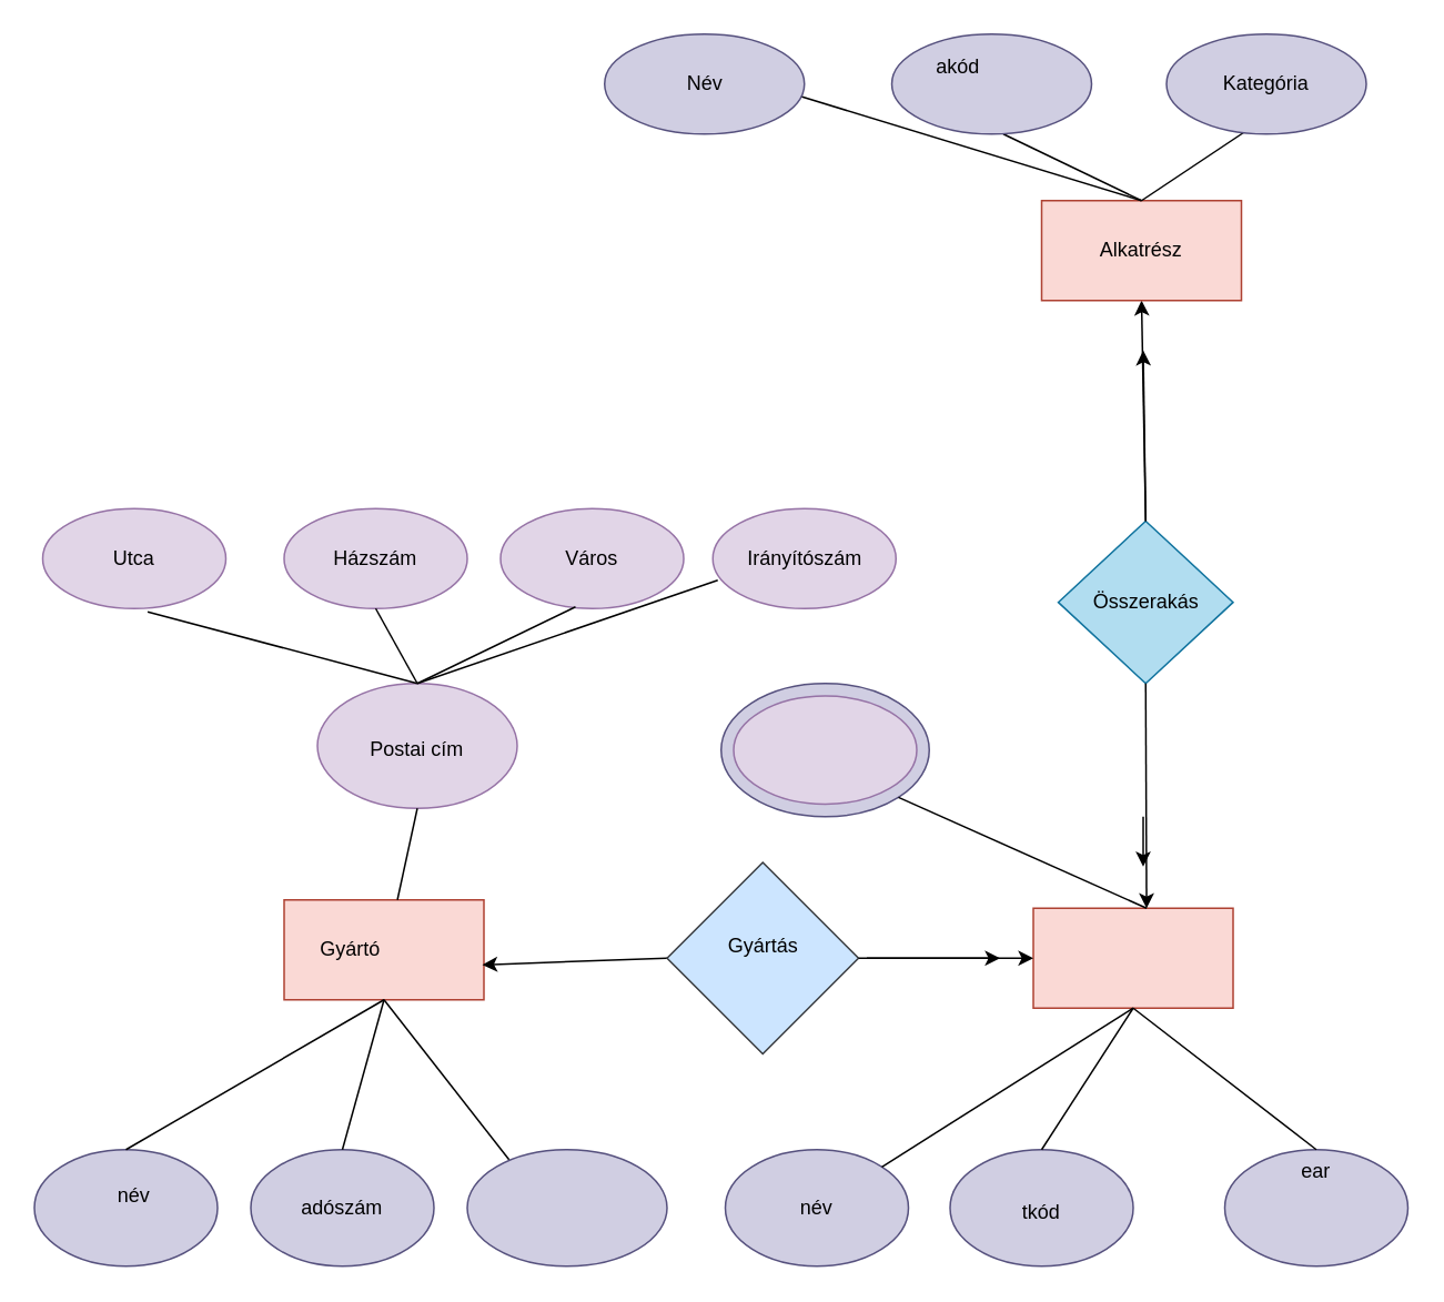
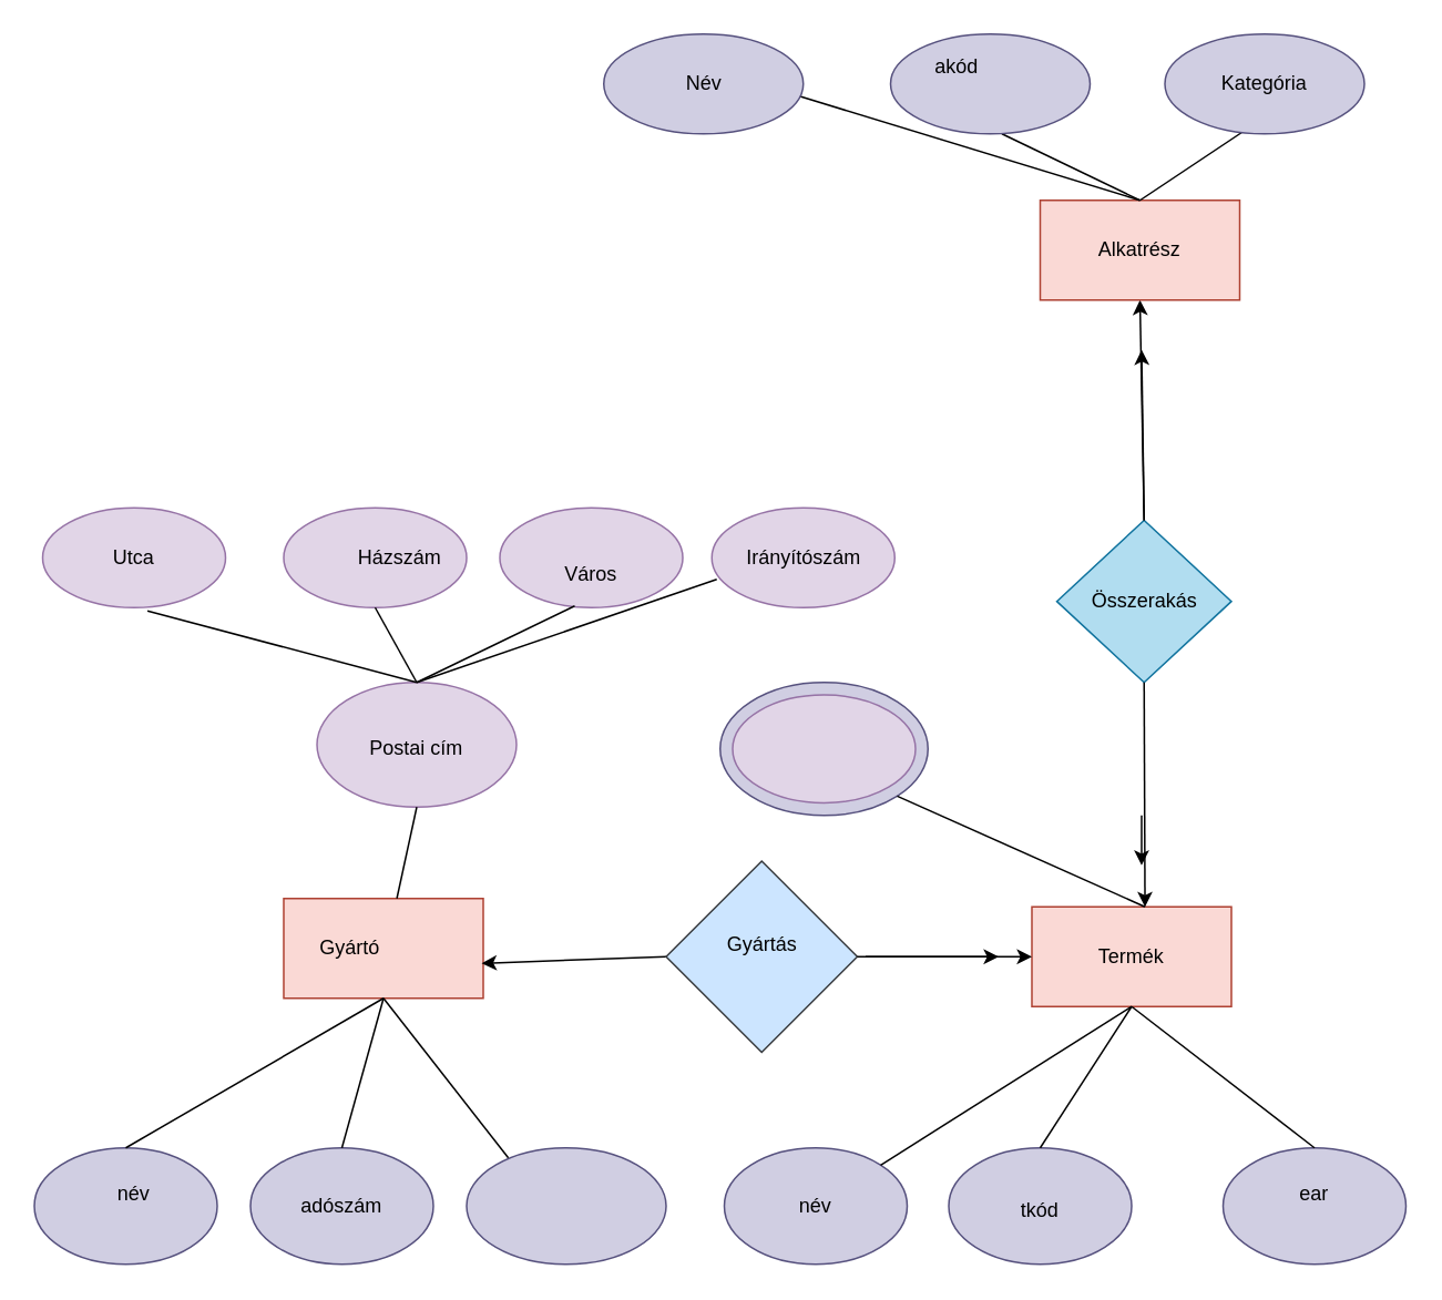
- <mxCell id="34" value="Házszám" style="text;html=1;align=center;verticalAlign=middle;whiteSpace=wrap;rounded=0;" vertex="1" parent="1"><mxGeometry x="195" y="320" width="60" height="30" as="geometry" /></mxCell>
+ <mxCell id="34" value="Házszám" style="text;html=1;align=center;verticalAlign=middle;whiteSpace=wrap;rounded=0;" vertex="1" parent="1"><mxGeometry x="210" y="320" width="60" height="30" as="geometry" /></mxCell>
- <mxCell id="35" value="Város" style="text;html=1;align=center;verticalAlign=middle;whiteSpace=wrap;rounded=0;" vertex="1" parent="1"><mxGeometry x="325" y="320" width="60" height="30" as="geometry" /></mxCell>
+ <mxCell id="35" value="Város" style="text;html=1;align=center;verticalAlign=middle;whiteSpace=wrap;rounded=0;" vertex="1" parent="1"><mxGeometry x="325" y="330" width="60" height="30" as="geometry" /></mxCell>
+ <mxCell id="27" value="Termék" style="text;html=1;align=center;verticalAlign=middle;whiteSpace=wrap;rounded=0;" vertex="1" parent="1"><mxGeometry x="650" y="560" width="60" height="30" as="geometry" /></mxCell>
- <mxCell id="17" value="ear&lt;div&gt;&lt;br&gt;&lt;/div&gt;" style="text;html=1;align=center;verticalAlign=middle;whiteSpace=wrap;rounded=0;" vertex="1" parent="1"><mxGeometry x="760" y="695" width="60" height="30" as="geometry" /></mxCell>
+ <mxCell id="17" value="ear&lt;div&gt;&lt;br&gt;&lt;/div&gt;" style="text;html=1;align=center;verticalAlign=middle;whiteSpace=wrap;rounded=0;" vertex="1" parent="1"><mxGeometry x="760" y="710" width="60" height="30" as="geometry" /></mxCell>
